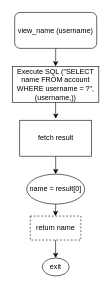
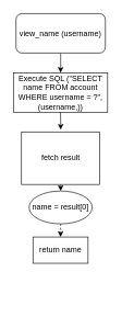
- <mxCell id="6" value="fetch result" style="rounded=0;whiteSpace=wrap;html=1;" vertex="1" parent="1"><mxGeometry x="32.5" y="200" width="120" height="60" as="geometry" /></mxCell>
+ <mxCell id="6" value="fetch result" style="rounded=0;whiteSpace=wrap;html=1;" vertex="1" parent="1"><mxGeometry x="32.5" y="200" width="120" height="80" as="geometry" /></mxCell>
- <mxCell id="8" style="edgeStyle=orthogonalEdgeStyle;rounded=0;orthogonalLoop=1;jettySize=auto;html=1;exitX=0.5;exitY=1;exitDx=0;exitDy=0;entryX=0.5;entryY=0;entryDx=0;entryDy=0;" edge="1" parent="1" source="9" target="12"><mxGeometry relative="1" as="geometry" /></mxCell>
+ <mxCell id="8" style="edgeStyle=orthogonalEdgeStyle;rounded=0;orthogonalLoop=1;jettySize=auto;html=1;exitX=0.5;exitY=1;exitDx=0;exitDy=0;entryX=0.5;entryY=0;entryDx=0;entryDy=0;dashed=1;" edge="1" parent="1" source="9" target="12"><mxGeometry relative="1" as="geometry" /></mxCell>
- <mxCell id="12" value="return name" style="rounded=0;whiteSpace=wrap;html=1;dashed=1;" vertex="1" parent="1"><mxGeometry x="50" y="360" width="84.5" height="40" as="geometry" /></mxCell>
+ <mxCell id="12" value="return name" style="rounded=0;whiteSpace=wrap;html=1;" vertex="1" parent="1"><mxGeometry x="50" y="360" width="84.5" height="40" as="geometry" /></mxCell>
- <mxCell id="11" style="edgeStyle=orthogonalEdgeStyle;rounded=0;orthogonalLoop=1;jettySize=auto;html=1;entryX=0.5;entryY=0;entryDx=0;entryDy=0;" edge="1" parent="1" source="12" target="10"><mxGeometry relative="1" as="geometry" /></mxCell>
- <mxCell id="10" value="exit" style="ellipse;whiteSpace=wrap;html=1;" vertex="1" parent="1"><mxGeometry x="70" y="430" width="45" height="30" as="geometry" /></mxCell>
